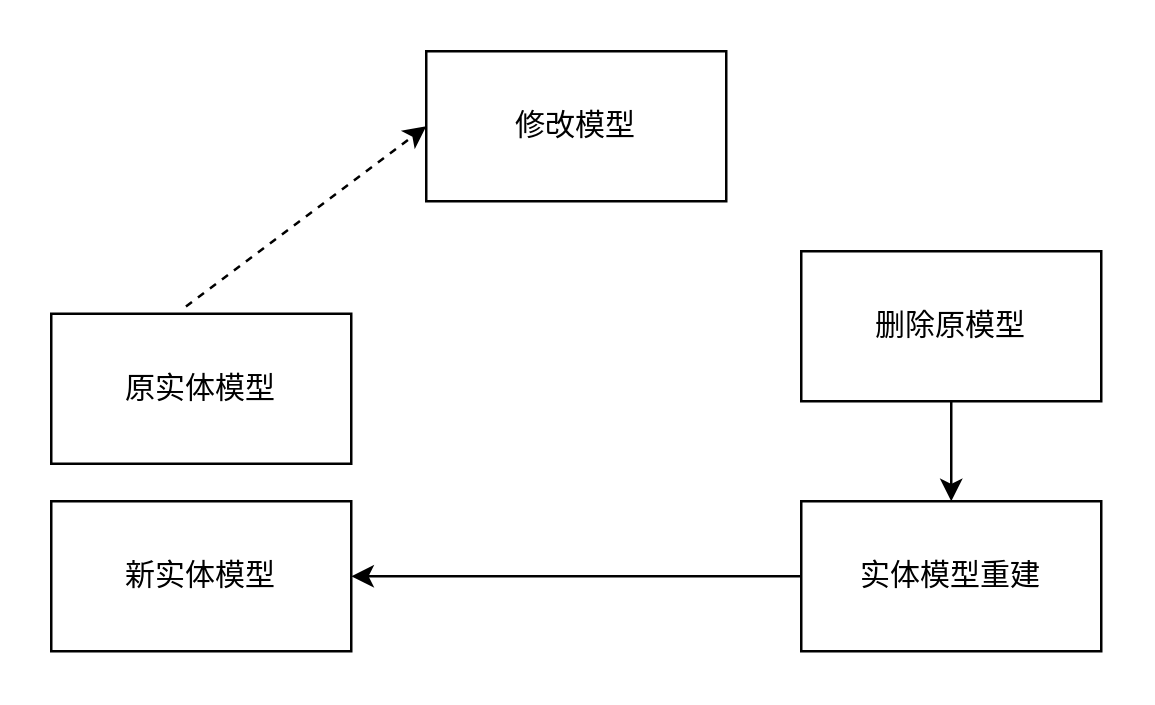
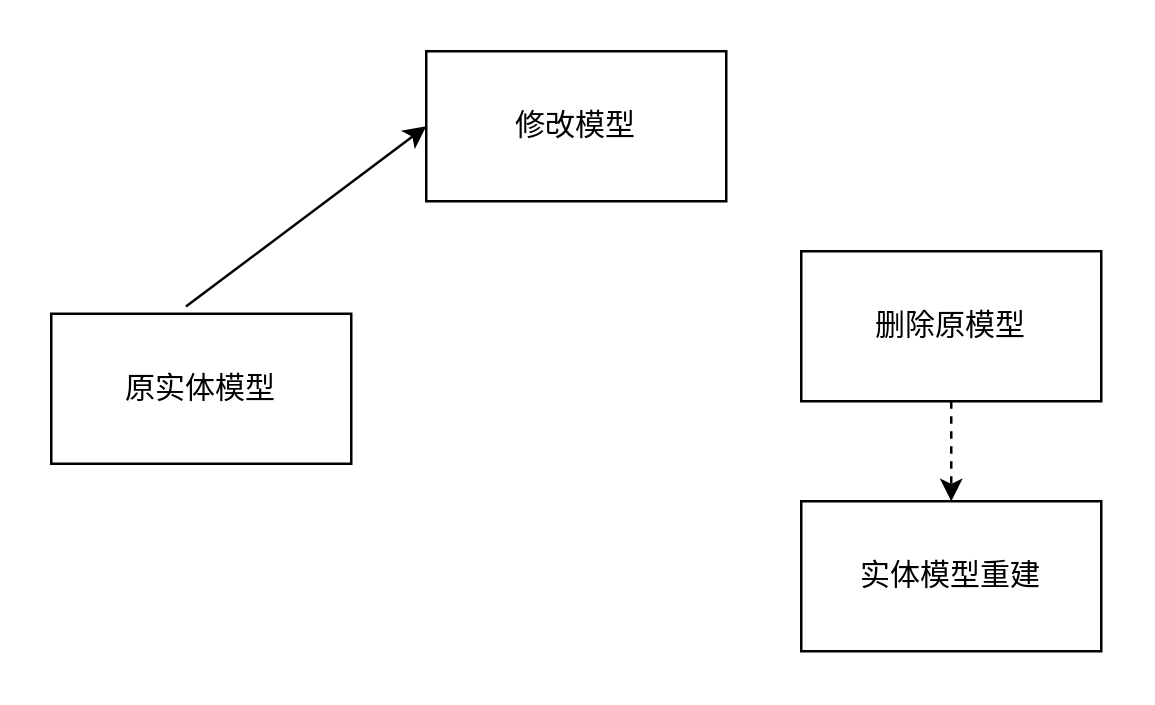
- <mxCell id="7" value="" style="endArrow=classic;html=1;rounded=0;exitX=0.449;exitY=-0.048;exitDx=0;exitDy=0;exitPerimeter=0;entryX=0;entryY=0.5;entryDx=0;entryDy=0;dashed=1;" edge="1" parent="1" source="2" target="3"><mxGeometry width="50" height="50" relative="1" as="geometry"><mxPoint x="60" y="90" as="sourcePoint" /><mxPoint x="110" y="40" as="targetPoint" /></mxGeometry></mxCell>
+ <mxCell id="7" value="" style="endArrow=classic;html=1;rounded=0;exitX=0.449;exitY=-0.048;exitDx=0;exitDy=0;exitPerimeter=0;entryX=0;entryY=0.5;entryDx=0;entryDy=0;" edge="1" parent="1" source="2" target="3"><mxGeometry width="50" height="50" relative="1" as="geometry"><mxPoint x="60" y="90" as="sourcePoint" /><mxPoint x="110" y="40" as="targetPoint" /></mxGeometry></mxCell>
- <mxCell id="8" value="" style="endArrow=classic;html=1;rounded=0;exitX=0.5;exitY=1;exitDx=0;exitDy=0;entryX=0.5;entryY=0;entryDx=0;entryDy=0;" edge="1" parent="1" source="4" target="5"><mxGeometry width="50" height="50" relative="1" as="geometry"><mxPoint x="350" y="350" as="sourcePoint" /><mxPoint x="400" y="300" as="targetPoint" /></mxGeometry></mxCell>
+ <mxCell id="8" value="" style="endArrow=classic;html=1;rounded=0;exitX=0.5;exitY=1;exitDx=0;exitDy=0;entryX=0.5;entryY=0;entryDx=0;entryDy=0;dashed=1;" edge="1" parent="1" source="4" target="5"><mxGeometry width="50" height="50" relative="1" as="geometry"><mxPoint x="350" y="350" as="sourcePoint" /><mxPoint x="400" y="300" as="targetPoint" /></mxGeometry></mxCell>
- <mxCell id="6" value="新实体模型" style="rounded=0;whiteSpace=wrap;html=1;" vertex="1" parent="1"><mxGeometry x="20" y="200" width="120" height="60" as="geometry" /></mxCell>
- <mxCell id="9" value="" style="endArrow=classic;html=1;rounded=0;exitX=0;exitY=0.5;exitDx=0;exitDy=0;entryX=1;entryY=0.5;entryDx=0;entryDy=0;" edge="1" parent="1" source="5" target="6"><mxGeometry width="50" height="50" relative="1" as="geometry"><mxPoint x="120" y="260" as="sourcePoint" /><mxPoint x="170" y="210" as="targetPoint" /></mxGeometry></mxCell>
